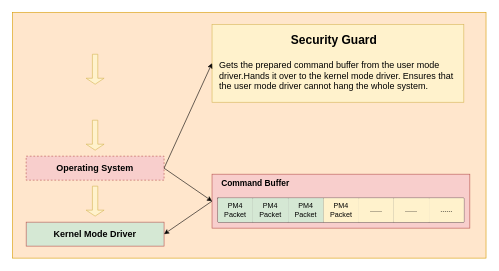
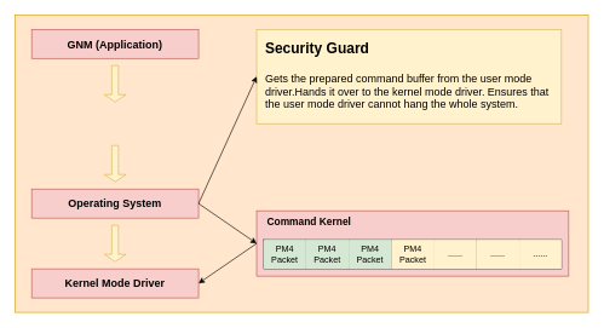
+ <mxCell id="4" value="GNM (Application)" style="rounded=0;whiteSpace=wrap;html=1;fontSize=15;fontStyle=1;fillColor=#f8cecc;strokeColor=#b85450;" vertex="1" parent="1"><mxGeometry x="43" y="40" width="230" height="40" as="geometry" /></mxCell>
- <mxCell id="7" value="Security Guard" style="text;html=1;align=left;verticalAlign=middle;whiteSpace=wrap;rounded=0;fontStyle=1;fontSize=20;" vertex="1" parent="1"><mxGeometry x="483" y="50" width="286" height="30" as="geometry" /></mxCell>
+ <mxCell id="7" value="Security Guard" style="text;html=1;align=left;verticalAlign=middle;whiteSpace=wrap;rounded=0;fontStyle=1;fontSize=20;" vertex="1" parent="1"><mxGeometry x="363" y="50" width="286" height="30" as="geometry" /></mxCell>
- <mxCell id="5" value="Operating System" style="rounded=0;whiteSpace=wrap;html=1;fontSize=15;fontStyle=1;fillColor=#f8cecc;strokeColor=#b85450;dashed=1;" vertex="1" parent="1"><mxGeometry x="43" y="260" width="230" height="40" as="geometry" /></mxCell>
+ <mxCell id="5" value="Operating System" style="rounded=0;whiteSpace=wrap;html=1;fontSize=15;fontStyle=1;fillColor=#f8cecc;strokeColor=#b85450;" vertex="1" parent="1"><mxGeometry x="43" y="260" width="230" height="40" as="geometry" /></mxCell>
- <mxCell id="22" value="Command Buffer" style="text;html=1;align=center;verticalAlign=middle;whiteSpace=wrap;rounded=0;fontStyle=1;fontSize=14;" vertex="1" parent="1"><mxGeometry x="356" y="290" width="139" height="30" as="geometry" /></mxCell>
+ <mxCell id="22" value="Command Kernel" style="text;html=1;align=center;verticalAlign=middle;whiteSpace=wrap;rounded=0;fontStyle=1;fontSize=14;" vertex="1" parent="1"><mxGeometry x="356" y="290" width="139" height="30" as="geometry" /></mxCell>
- <mxCell id="6" value="Kernel Mode Driver" style="rounded=0;whiteSpace=wrap;html=1;fontSize=15;fontStyle=1;fillColor=#d5e8d4;strokeColor=#b85450;" vertex="1" parent="1"><mxGeometry x="43" y="370" width="230" height="40" as="geometry" /></mxCell>
+ <mxCell id="6" value="Kernel Mode Driver" style="rounded=0;whiteSpace=wrap;html=1;fontSize=15;fontStyle=1;fillColor=#f8cecc;strokeColor=#b85450;" vertex="1" parent="1"><mxGeometry x="43" y="370" width="230" height="40" as="geometry" /></mxCell>
